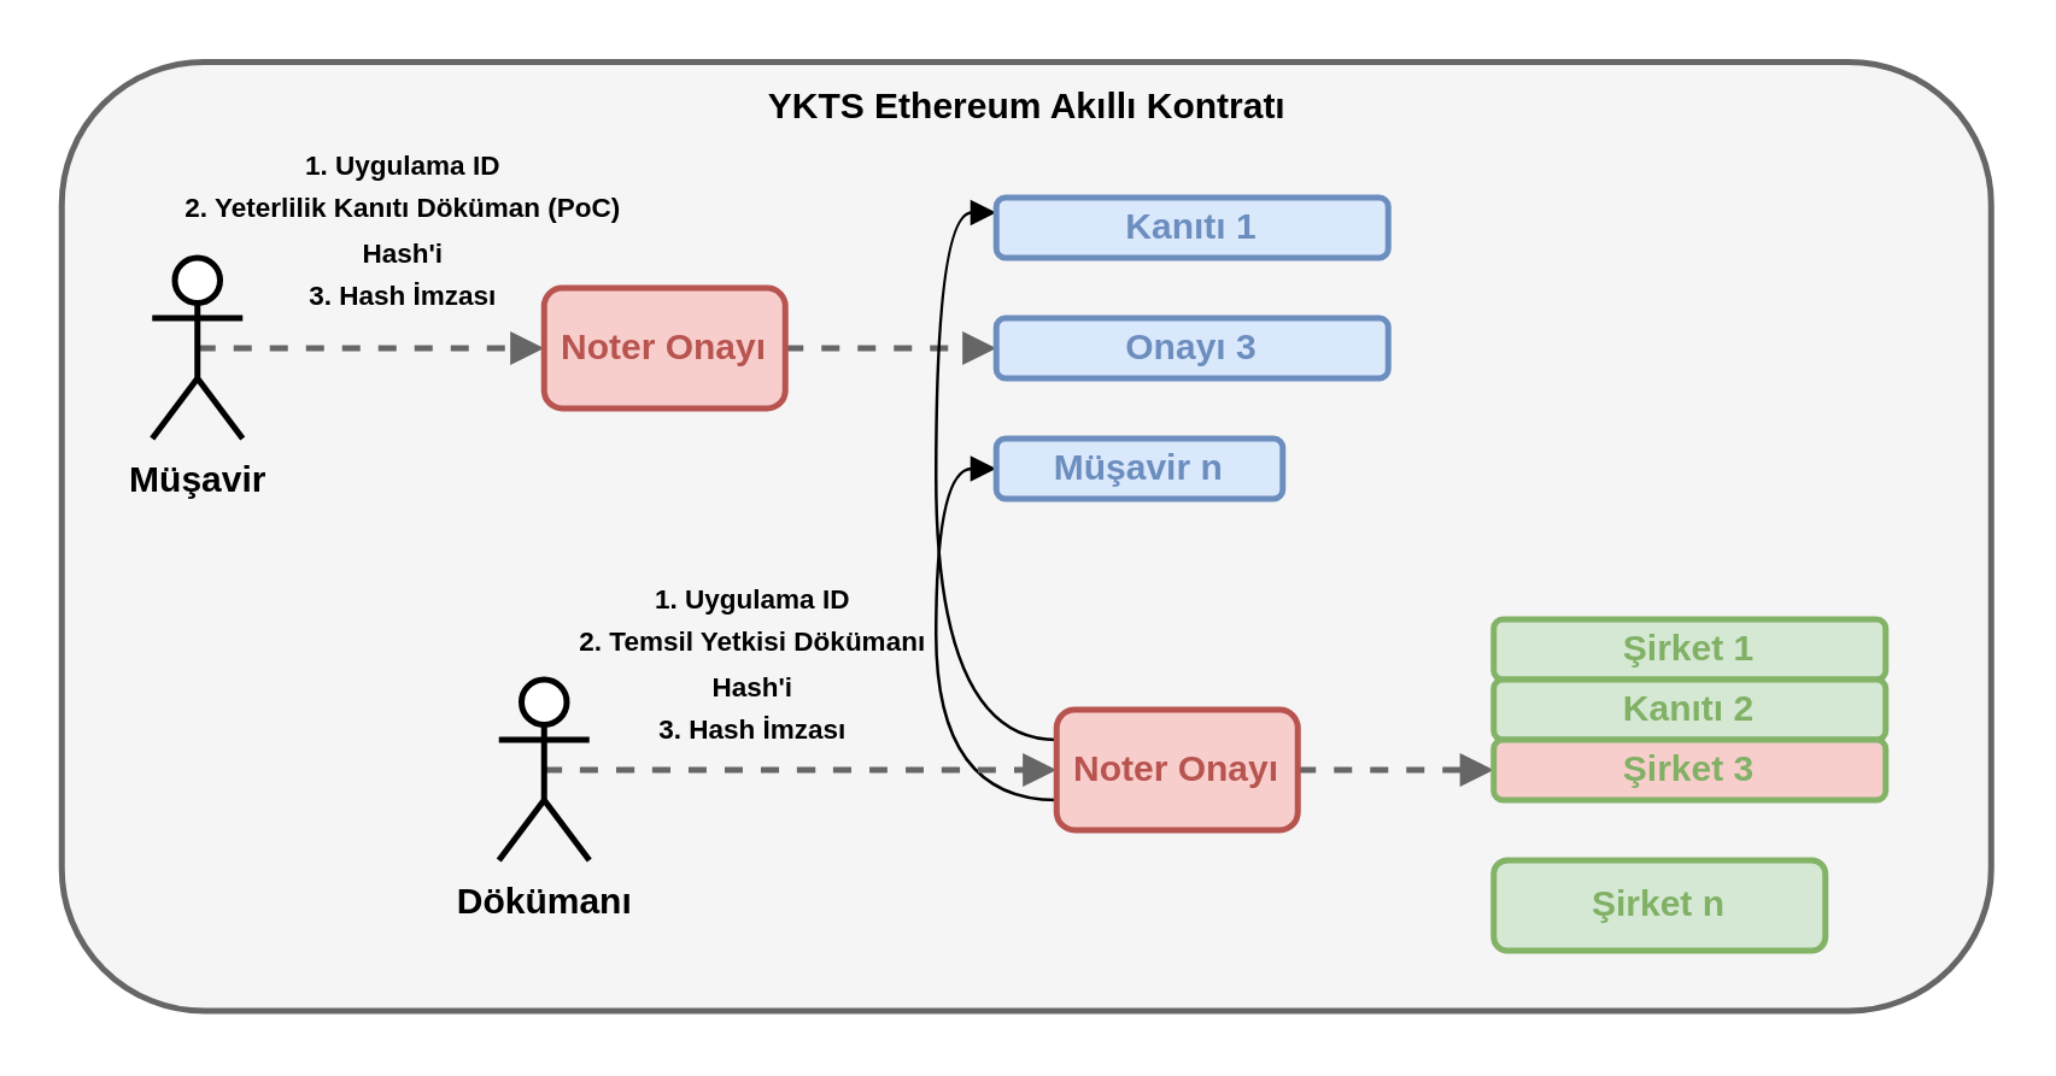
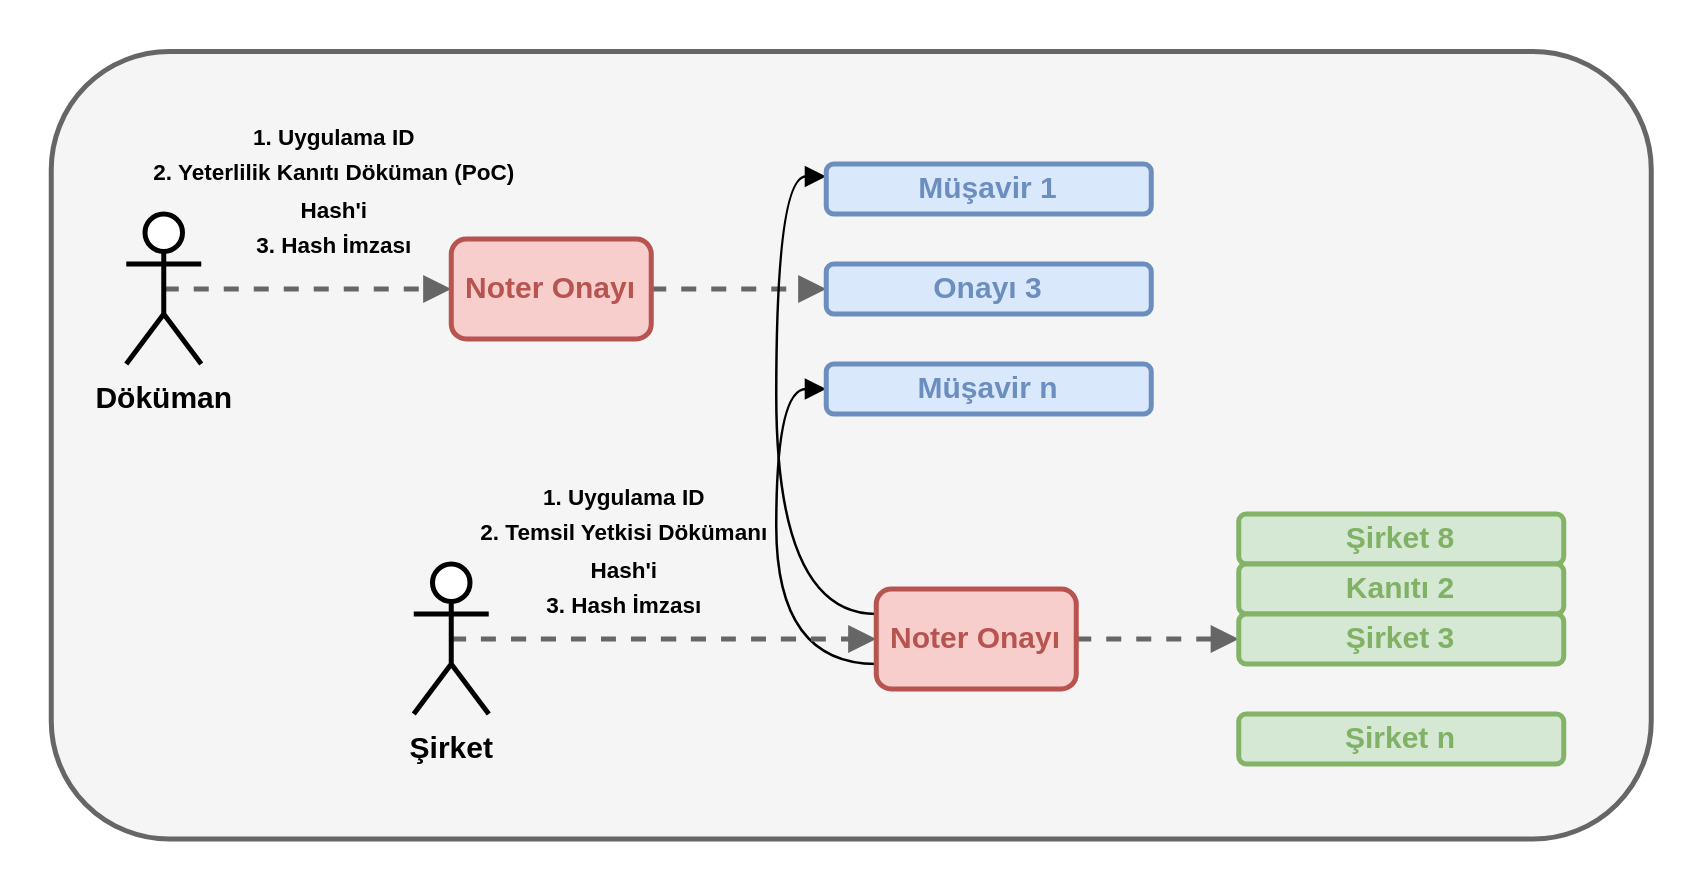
- <mxCell id="21" value="&lt;font color=&quot;#000000&quot;&gt;&lt;b&gt;YKTS Ethereum Akıllı Kontratı&lt;br&gt;&lt;/b&gt;&lt;/font&gt;" style="text;html=1;align=center;verticalAlign=middle;resizable=0;points=[];autosize=1;fontColor=#6C8EBF;" parent="1" vertex="1"><mxGeometry x="245" y="25" width="190" height="20" as="geometry" /></mxCell>
- <mxCell id="8" value="Kanıtı 1" style="rounded=1;whiteSpace=wrap;html=1;fillColor=#dae8fc;strokeColor=#6c8ebf;fontStyle=1;strokeWidth=2;fontColor=#6C8EBF;" parent="1" vertex="1"><mxGeometry x="330" y="65" width="130" height="20" as="geometry" /></mxCell>
+ <mxCell id="8" value="Müşavir 1" style="rounded=1;whiteSpace=wrap;html=1;fillColor=#dae8fc;strokeColor=#6c8ebf;fontStyle=1;strokeWidth=2;fontColor=#6C8EBF;" parent="1" vertex="1"><mxGeometry x="330" y="65" width="130" height="20" as="geometry" /></mxCell>
- <mxCell id="11" value="&lt;b&gt;Müşavir n&lt;br&gt;&lt;/b&gt;" style="rounded=1;whiteSpace=wrap;html=1;fillColor=#dae8fc;strokeColor=#6c8ebf;strokeWidth=2;fontColor=#6C8EBF;" parent="1" vertex="1"><mxGeometry x="330" y="145" width="95" height="20" as="geometry" /></mxCell>
+ <mxCell id="11" value="&lt;b&gt;Müşavir n&lt;br&gt;&lt;/b&gt;" style="rounded=1;whiteSpace=wrap;html=1;fillColor=#dae8fc;strokeColor=#6c8ebf;strokeWidth=2;fontColor=#6C8EBF;" parent="1" vertex="1"><mxGeometry x="330" y="145" width="130" height="20" as="geometry" /></mxCell>
- <mxCell id="4" value="&lt;b&gt;Müşavir&lt;/b&gt;" style="shape=umlActor;verticalLabelPosition=bottom;labelBackgroundColor=#F5F5F5;verticalAlign=top;html=1;outlineConnect=0;strokeWidth=2;" parent="1" vertex="1"><mxGeometry x="50" y="85" width="30" height="60" as="geometry" /></mxCell>
+ <mxCell id="4" value="&lt;b&gt;Döküman&lt;/b&gt;" style="shape=umlActor;verticalLabelPosition=bottom;labelBackgroundColor=#F5F5F5;verticalAlign=top;html=1;outlineConnect=0;strokeWidth=2;" parent="1" vertex="1"><mxGeometry x="50" y="85" width="30" height="60" as="geometry" /></mxCell>
- <mxCell id="17" value="&lt;b&gt;Şirket 1&lt;br&gt;&lt;/b&gt;" style="rounded=1;whiteSpace=wrap;html=1;fillColor=#d5e8d4;strokeColor=#82b366;strokeWidth=2;fontColor=#80B165;" parent="1" vertex="1"><mxGeometry x="495" y="205" width="130" height="20" as="geometry" /></mxCell>
+ <mxCell id="17" value="&lt;b&gt;Şirket 8&lt;br&gt;&lt;/b&gt;" style="rounded=1;whiteSpace=wrap;html=1;fillColor=#d5e8d4;strokeColor=#82b366;strokeWidth=2;fontColor=#80B165;" parent="1" vertex="1"><mxGeometry x="495" y="205" width="130" height="20" as="geometry" /></mxCell>
- <mxCell id="19" value="&lt;b&gt;Şirket 3&lt;br&gt;&lt;/b&gt;" style="rounded=1;whiteSpace=wrap;html=1;fillColor=#f8cecc;strokeColor=#82b366;strokeWidth=2;fontColor=#80B165;" parent="1" vertex="1"><mxGeometry x="495" y="245" width="130" height="20" as="geometry" /></mxCell>
+ <mxCell id="19" value="&lt;b&gt;Şirket 3&lt;br&gt;&lt;/b&gt;" style="rounded=1;whiteSpace=wrap;html=1;fillColor=#d5e8d4;strokeColor=#82b366;strokeWidth=2;fontColor=#80B165;" parent="1" vertex="1"><mxGeometry x="495" y="245" width="130" height="20" as="geometry" /></mxCell>
- <mxCell id="14" value="&lt;span style=&quot;&quot;&gt;Dökümanı&lt;/span&gt;" style="shape=umlActor;verticalLabelPosition=bottom;labelBackgroundColor=none;verticalAlign=top;html=1;outlineConnect=0;strokeWidth=2;fontStyle=1" parent="1" vertex="1"><mxGeometry x="165" y="225" width="30" height="60" as="geometry" /></mxCell>
+ <mxCell id="14" value="&lt;span style=&quot;&quot;&gt;Şirket&lt;/span&gt;" style="shape=umlActor;verticalLabelPosition=bottom;labelBackgroundColor=none;verticalAlign=top;html=1;outlineConnect=0;strokeWidth=2;fontStyle=1" parent="1" vertex="1"><mxGeometry x="165" y="225" width="30" height="60" as="geometry" /></mxCell>
- <mxCell id="20" value="Şirket n" style="rounded=1;whiteSpace=wrap;html=1;fillColor=#d5e8d4;strokeColor=#82b366;strokeWidth=2;fontColor=#80B165;fontStyle=1" parent="1" vertex="1"><mxGeometry x="495" y="285" width="110" height="30" as="geometry" /></mxCell>
+ <mxCell id="20" value="Şirket n" style="rounded=1;whiteSpace=wrap;html=1;fillColor=#d5e8d4;strokeColor=#82b366;strokeWidth=2;fontColor=#80B165;fontStyle=1" parent="1" vertex="1"><mxGeometry x="495" y="285" width="130" height="20" as="geometry" /></mxCell>
